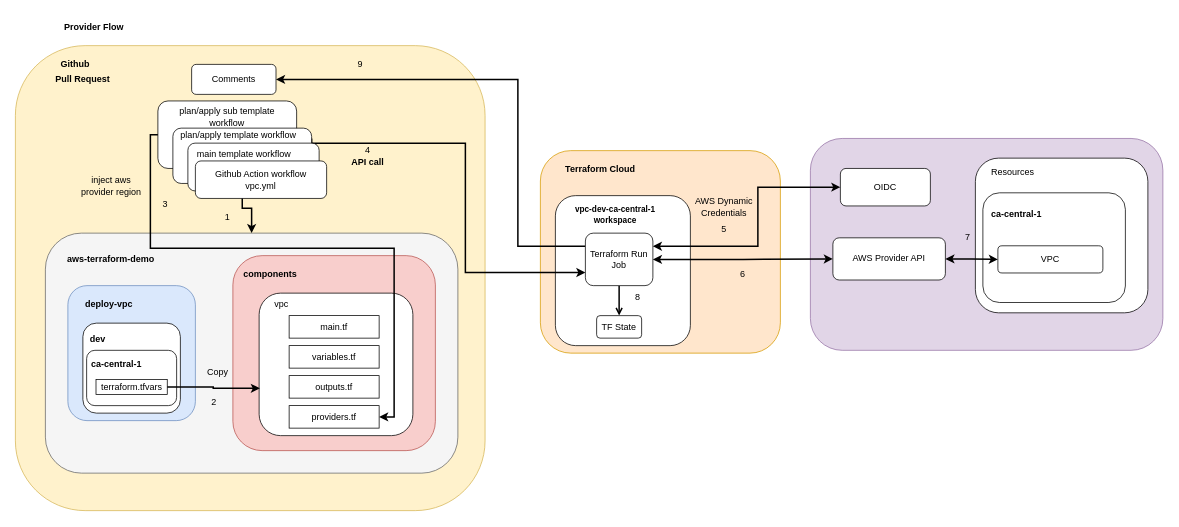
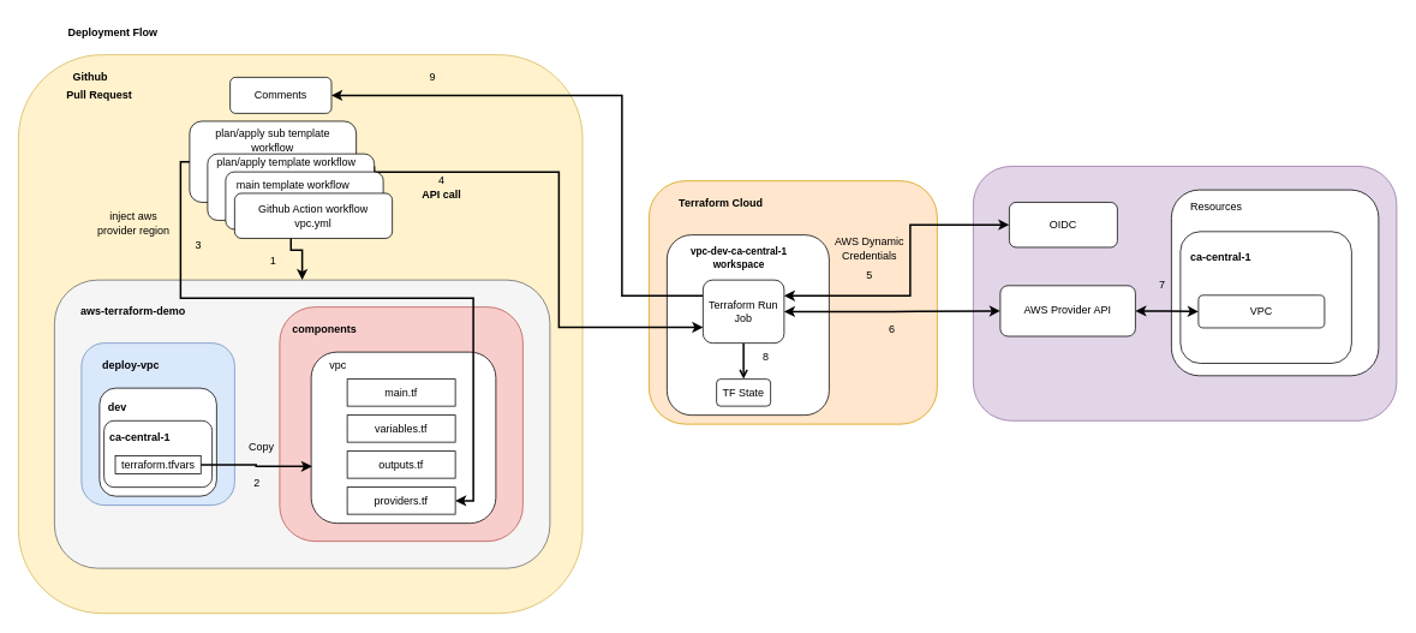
- <mxCell id="8" value="&lt;b&gt;Provider Flow&lt;/b&gt;" style="text;html=1;strokeColor=none;fillColor=none;align=center;verticalAlign=middle;whiteSpace=wrap;rounded=0;" parent="1" vertex="1"><mxGeometry x="20" y="20" width="210" height="30" as="geometry" /></mxCell>
+ <mxCell id="8" value="&lt;b&gt;Deployment Flow&lt;/b&gt;" style="text;html=1;strokeColor=none;fillColor=none;align=center;verticalAlign=middle;whiteSpace=wrap;rounded=0;" parent="1" vertex="1"><mxGeometry x="20" y="20" width="210" height="30" as="geometry" /></mxCell>
